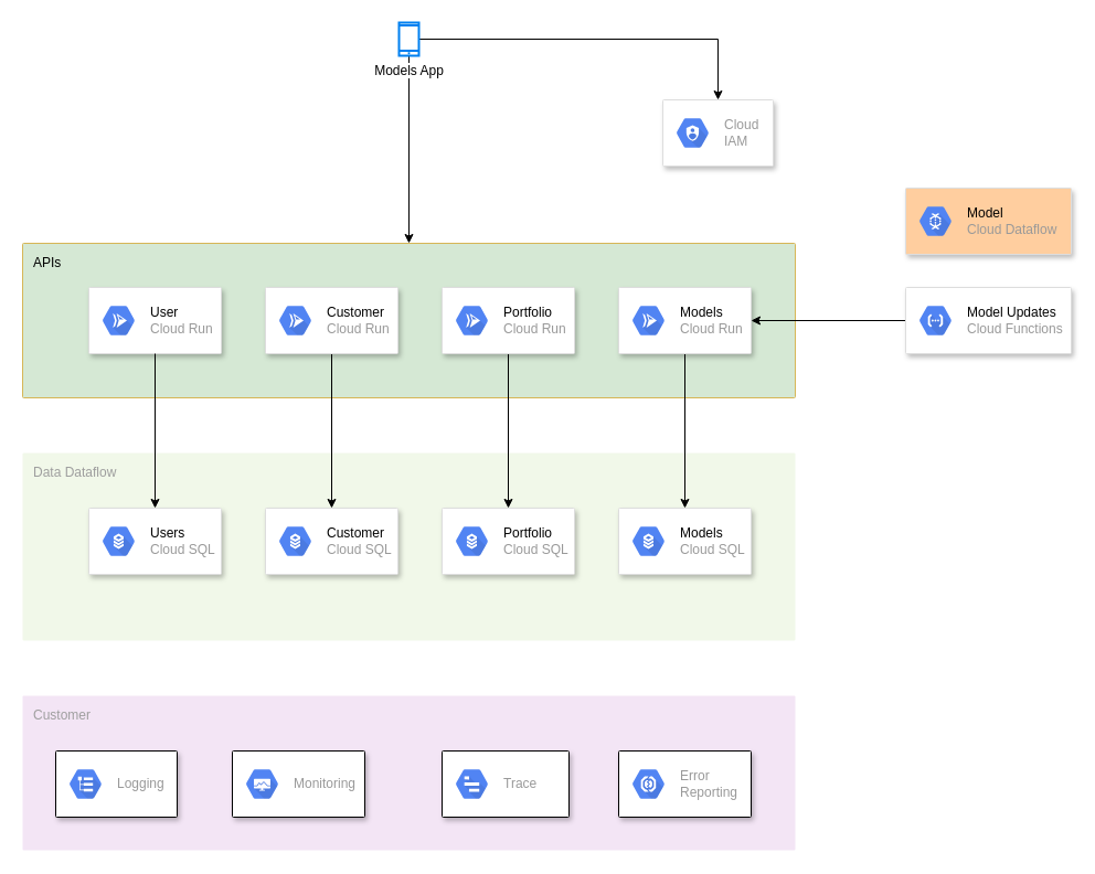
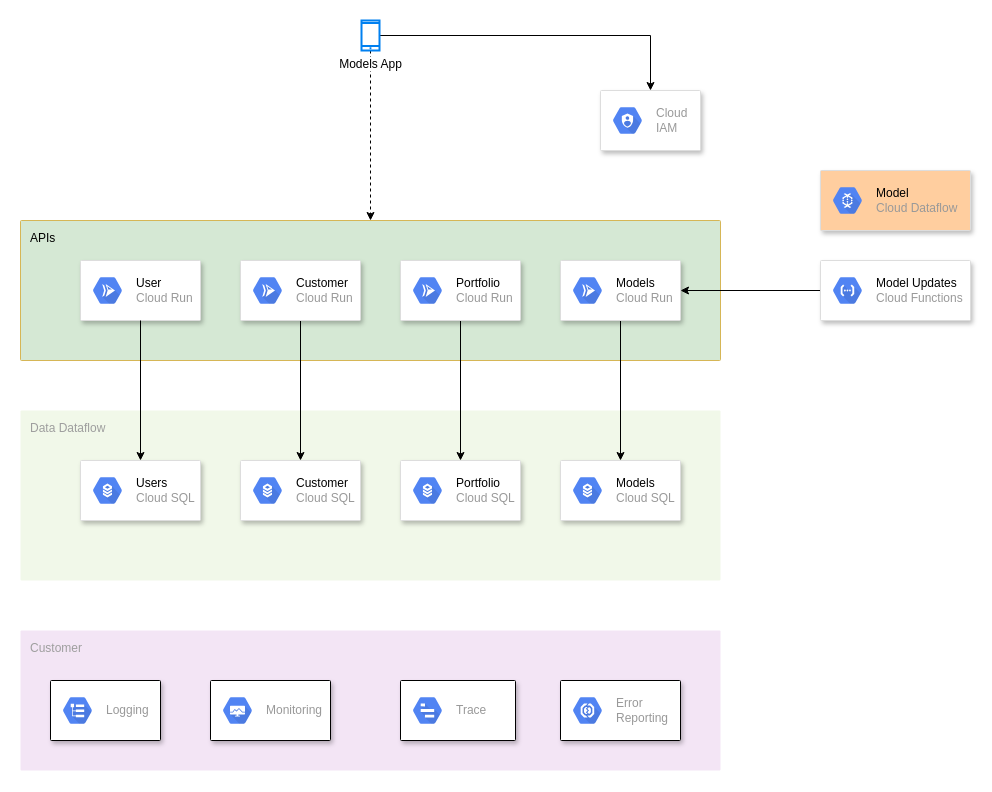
- <mxCell id="10" style="edgeStyle=orthogonalEdgeStyle;rounded=0;orthogonalLoop=1;jettySize=auto;html=1;entryX=0.5;entryY=0;entryDx=0;entryDy=0;entryPerimeter=0;" edge="1" parent="1" source="11" target="3"><mxGeometry relative="1" as="geometry" /></mxCell>
+ <mxCell id="10" style="edgeStyle=orthogonalEdgeStyle;rounded=0;orthogonalLoop=1;jettySize=auto;html=1;entryX=0.5;entryY=0;entryDx=0;entryDy=0;entryPerimeter=0;dashed=1;" edge="1" parent="1" source="11" target="3"><mxGeometry relative="1" as="geometry" /></mxCell>
